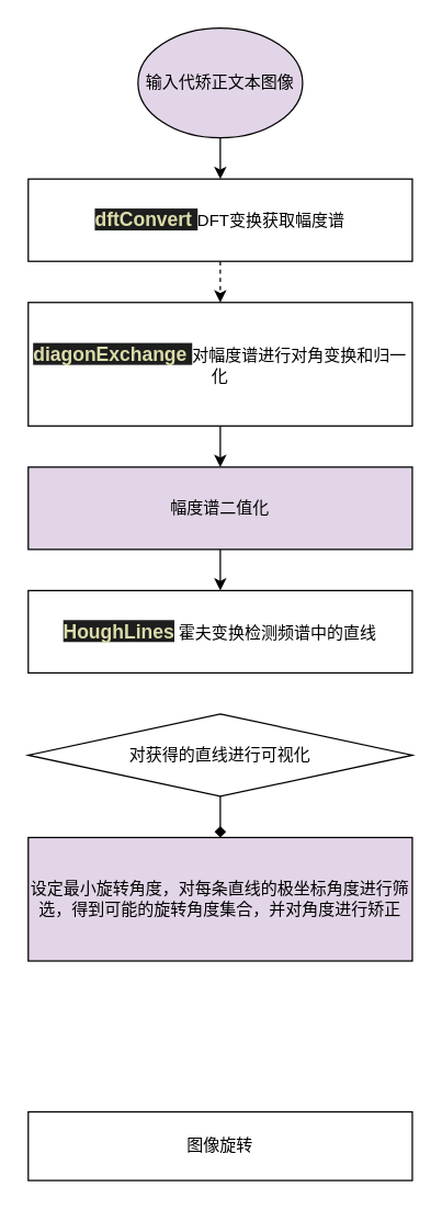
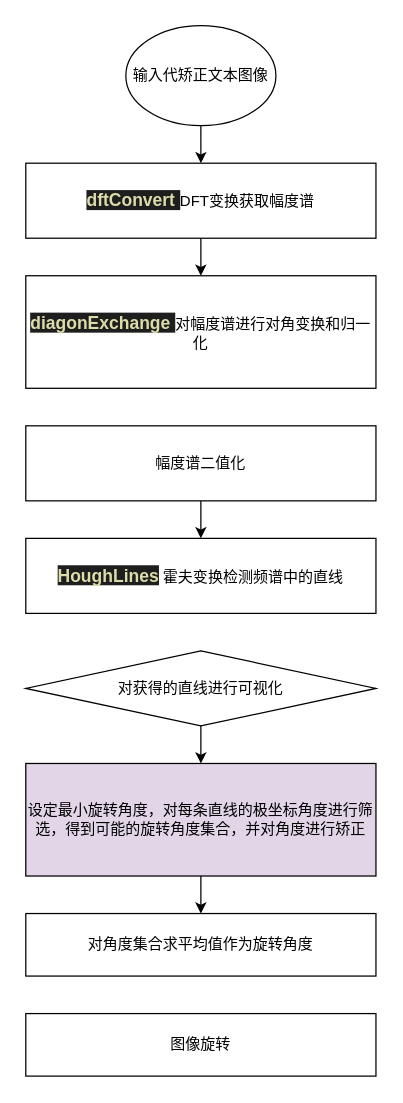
- <mxCell id="3" value="输入代矫正文本图像" style="ellipse;whiteSpace=wrap;html=1;fillColor=#e1d5e7;" parent="1" vertex="1"><mxGeometry x="100" y="20" width="120" height="80" as="geometry" /></mxCell>
+ <mxCell id="3" value="输入代矫正文本图像" style="ellipse;whiteSpace=wrap;html=1;" parent="1" vertex="1"><mxGeometry x="100" y="20" width="120" height="80" as="geometry" /></mxCell>
- <mxCell id="4" style="edgeStyle=orthogonalEdgeStyle;rounded=0;orthogonalLoop=1;jettySize=auto;html=1;exitX=0.5;exitY=1;exitDx=0;exitDy=0;entryX=0.5;entryY=0;entryDx=0;entryDy=0;dashed=1;" parent="1" source="5" target="7" edge="1"><mxGeometry relative="1" as="geometry" /></mxCell>
+ <mxCell id="4" style="edgeStyle=orthogonalEdgeStyle;rounded=0;orthogonalLoop=1;jettySize=auto;html=1;exitX=0.5;exitY=1;exitDx=0;exitDy=0;entryX=0.5;entryY=0;entryDx=0;entryDy=0;" parent="1" source="5" target="7" edge="1"><mxGeometry relative="1" as="geometry" /></mxCell>
- <mxCell id="6" style="edgeStyle=orthogonalEdgeStyle;rounded=0;orthogonalLoop=1;jettySize=auto;html=1;exitX=0.5;exitY=1;exitDx=0;exitDy=0;entryX=0.5;entryY=0;entryDx=0;entryDy=0;" parent="1" source="7" target="9" edge="1"><mxGeometry relative="1" as="geometry" /></mxCell>
- <mxCell id="9" value="幅度谱二值化" style="rounded=0;whiteSpace=wrap;html=1;fillColor=#e1d5e7;" parent="1" vertex="1"><mxGeometry x="20" y="340" width="280" height="60" as="geometry" /></mxCell>
+ <mxCell id="9" value="幅度谱二值化" style="rounded=0;whiteSpace=wrap;html=1;" parent="1" vertex="1"><mxGeometry x="20" y="340" width="280" height="60" as="geometry" /></mxCell>
- <mxCell id="11" style="edgeStyle=orthogonalEdgeStyle;rounded=0;orthogonalLoop=1;jettySize=auto;html=1;exitX=0.5;exitY=1;exitDx=0;exitDy=0;entryX=0.5;entryY=0;entryDx=0;entryDy=0;endArrow=diamond;" parent="1" source="12" target="14" edge="1"><mxGeometry relative="1" as="geometry" /></mxCell>
+ <mxCell id="11" style="edgeStyle=orthogonalEdgeStyle;rounded=0;orthogonalLoop=1;jettySize=auto;html=1;exitX=0.5;exitY=1;exitDx=0;exitDy=0;entryX=0.5;entryY=0;entryDx=0;entryDy=0;" parent="1" source="12" target="14" edge="1"><mxGeometry relative="1" as="geometry" /></mxCell>
+ <mxCell id="13" style="edgeStyle=orthogonalEdgeStyle;rounded=0;orthogonalLoop=1;jettySize=auto;html=1;exitX=0.5;exitY=1;exitDx=0;exitDy=0;entryX=0.5;entryY=0;entryDx=0;entryDy=0;" parent="1" source="14" target="15" edge="1"><mxGeometry relative="1" as="geometry" /></mxCell>
+ <mxCell id="15" value="对角度集合求平均值作为旋转角度" style="rounded=0;whiteSpace=wrap;html=1;" parent="1" vertex="1"><mxGeometry x="20" y="730" width="280" height="50" as="geometry" /></mxCell>
